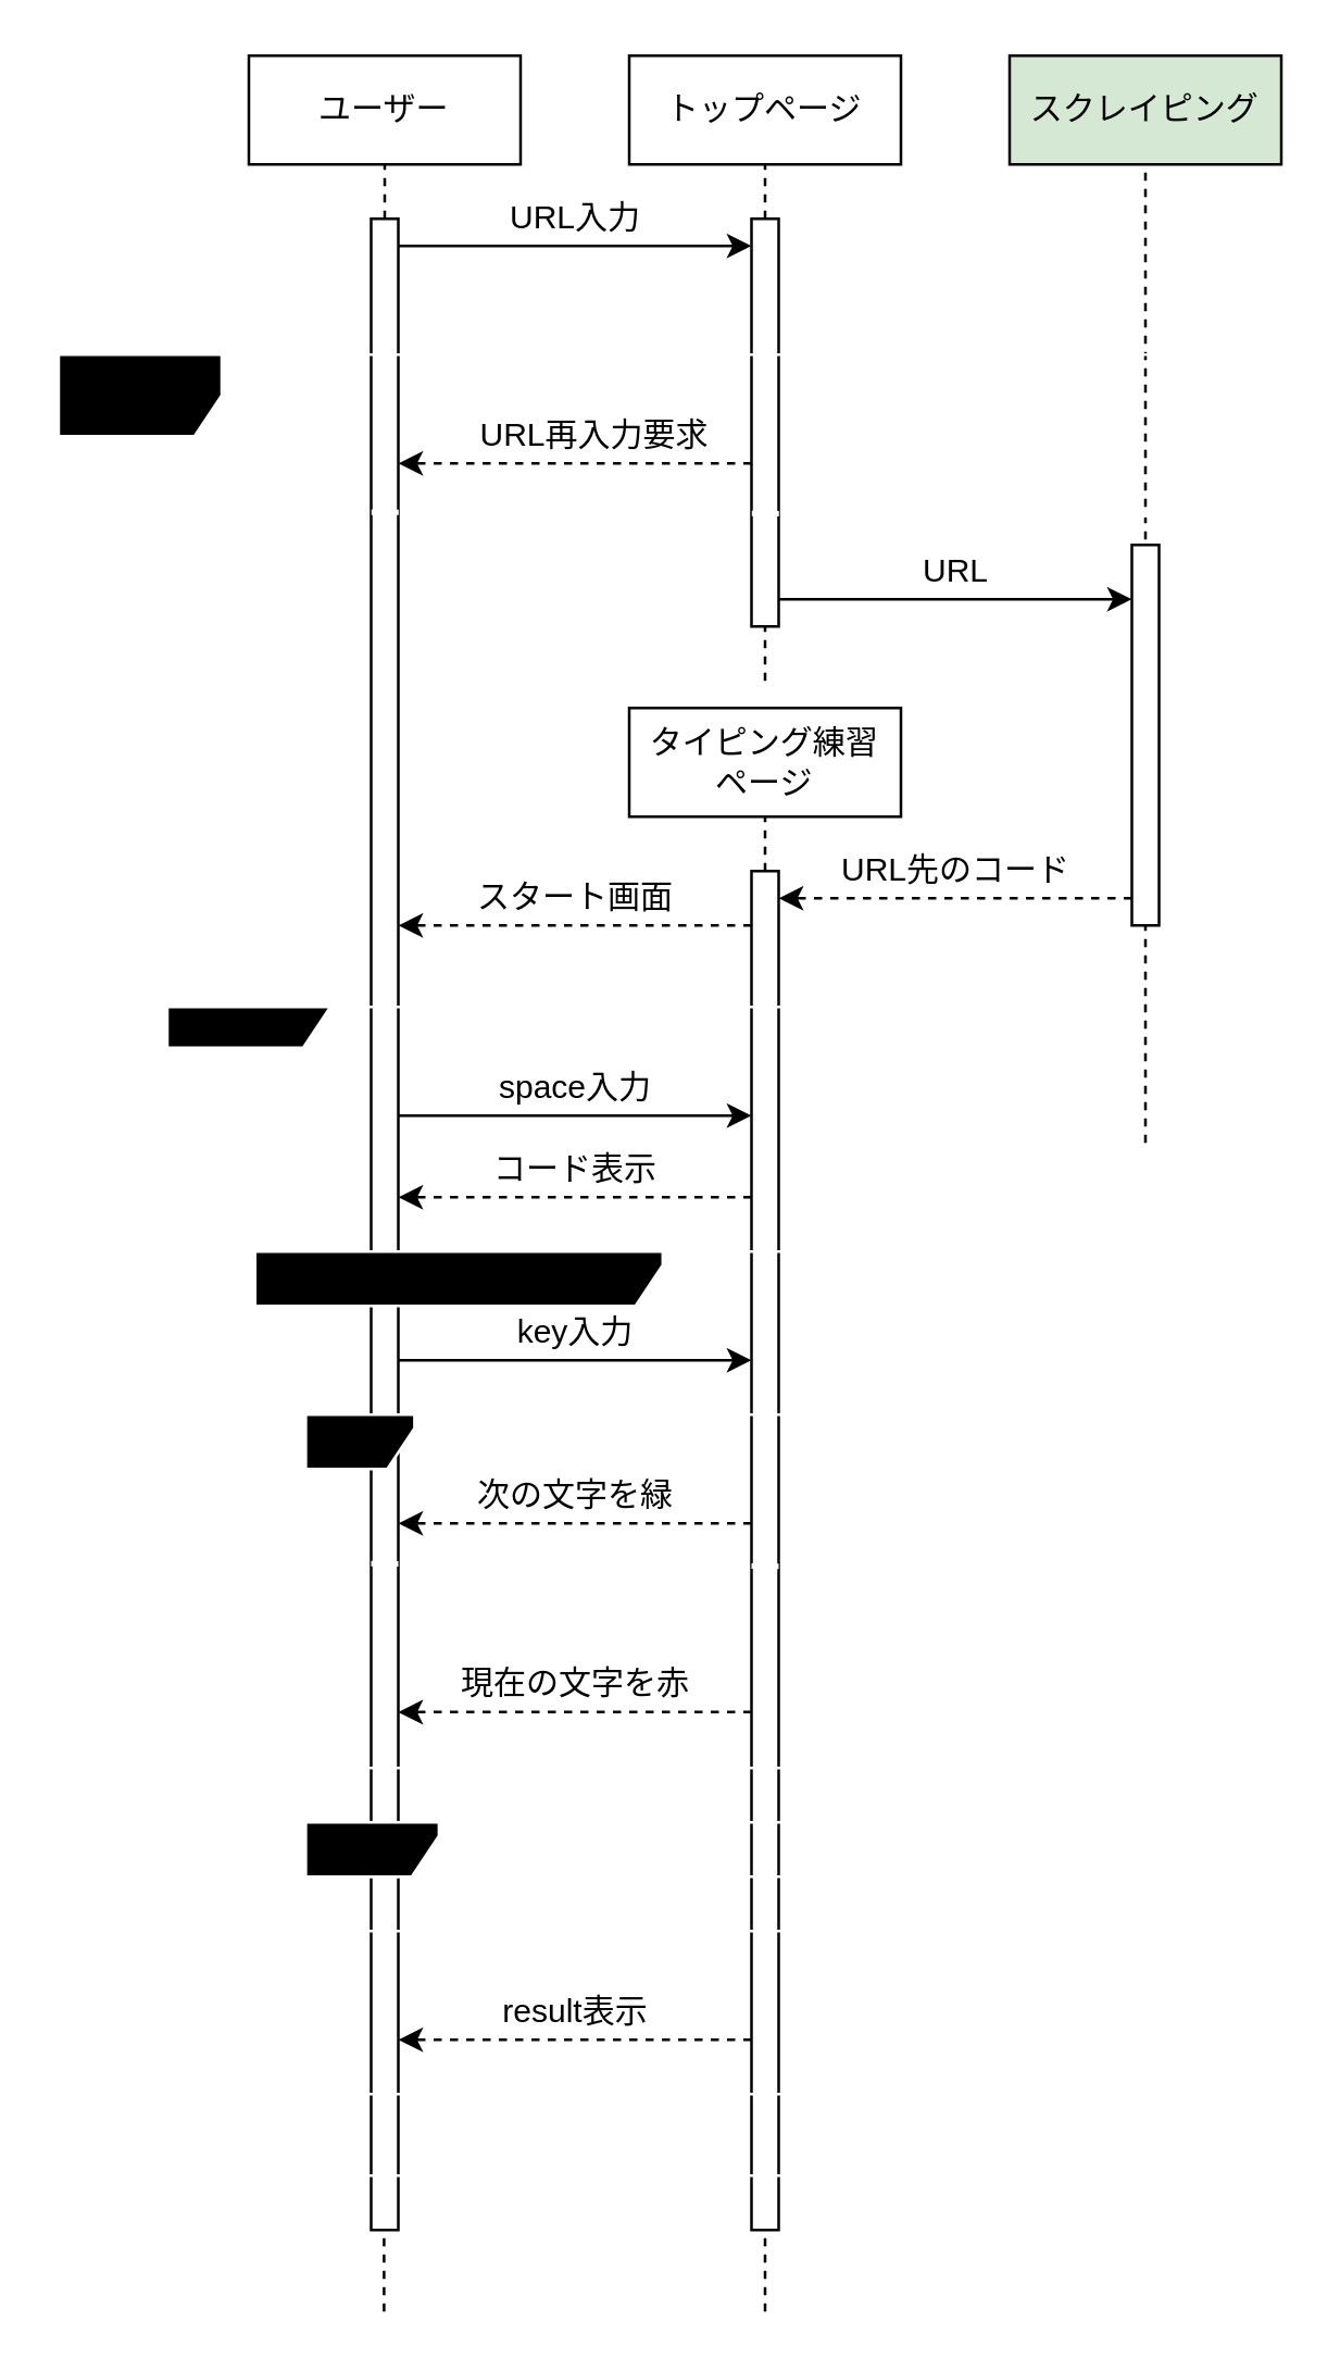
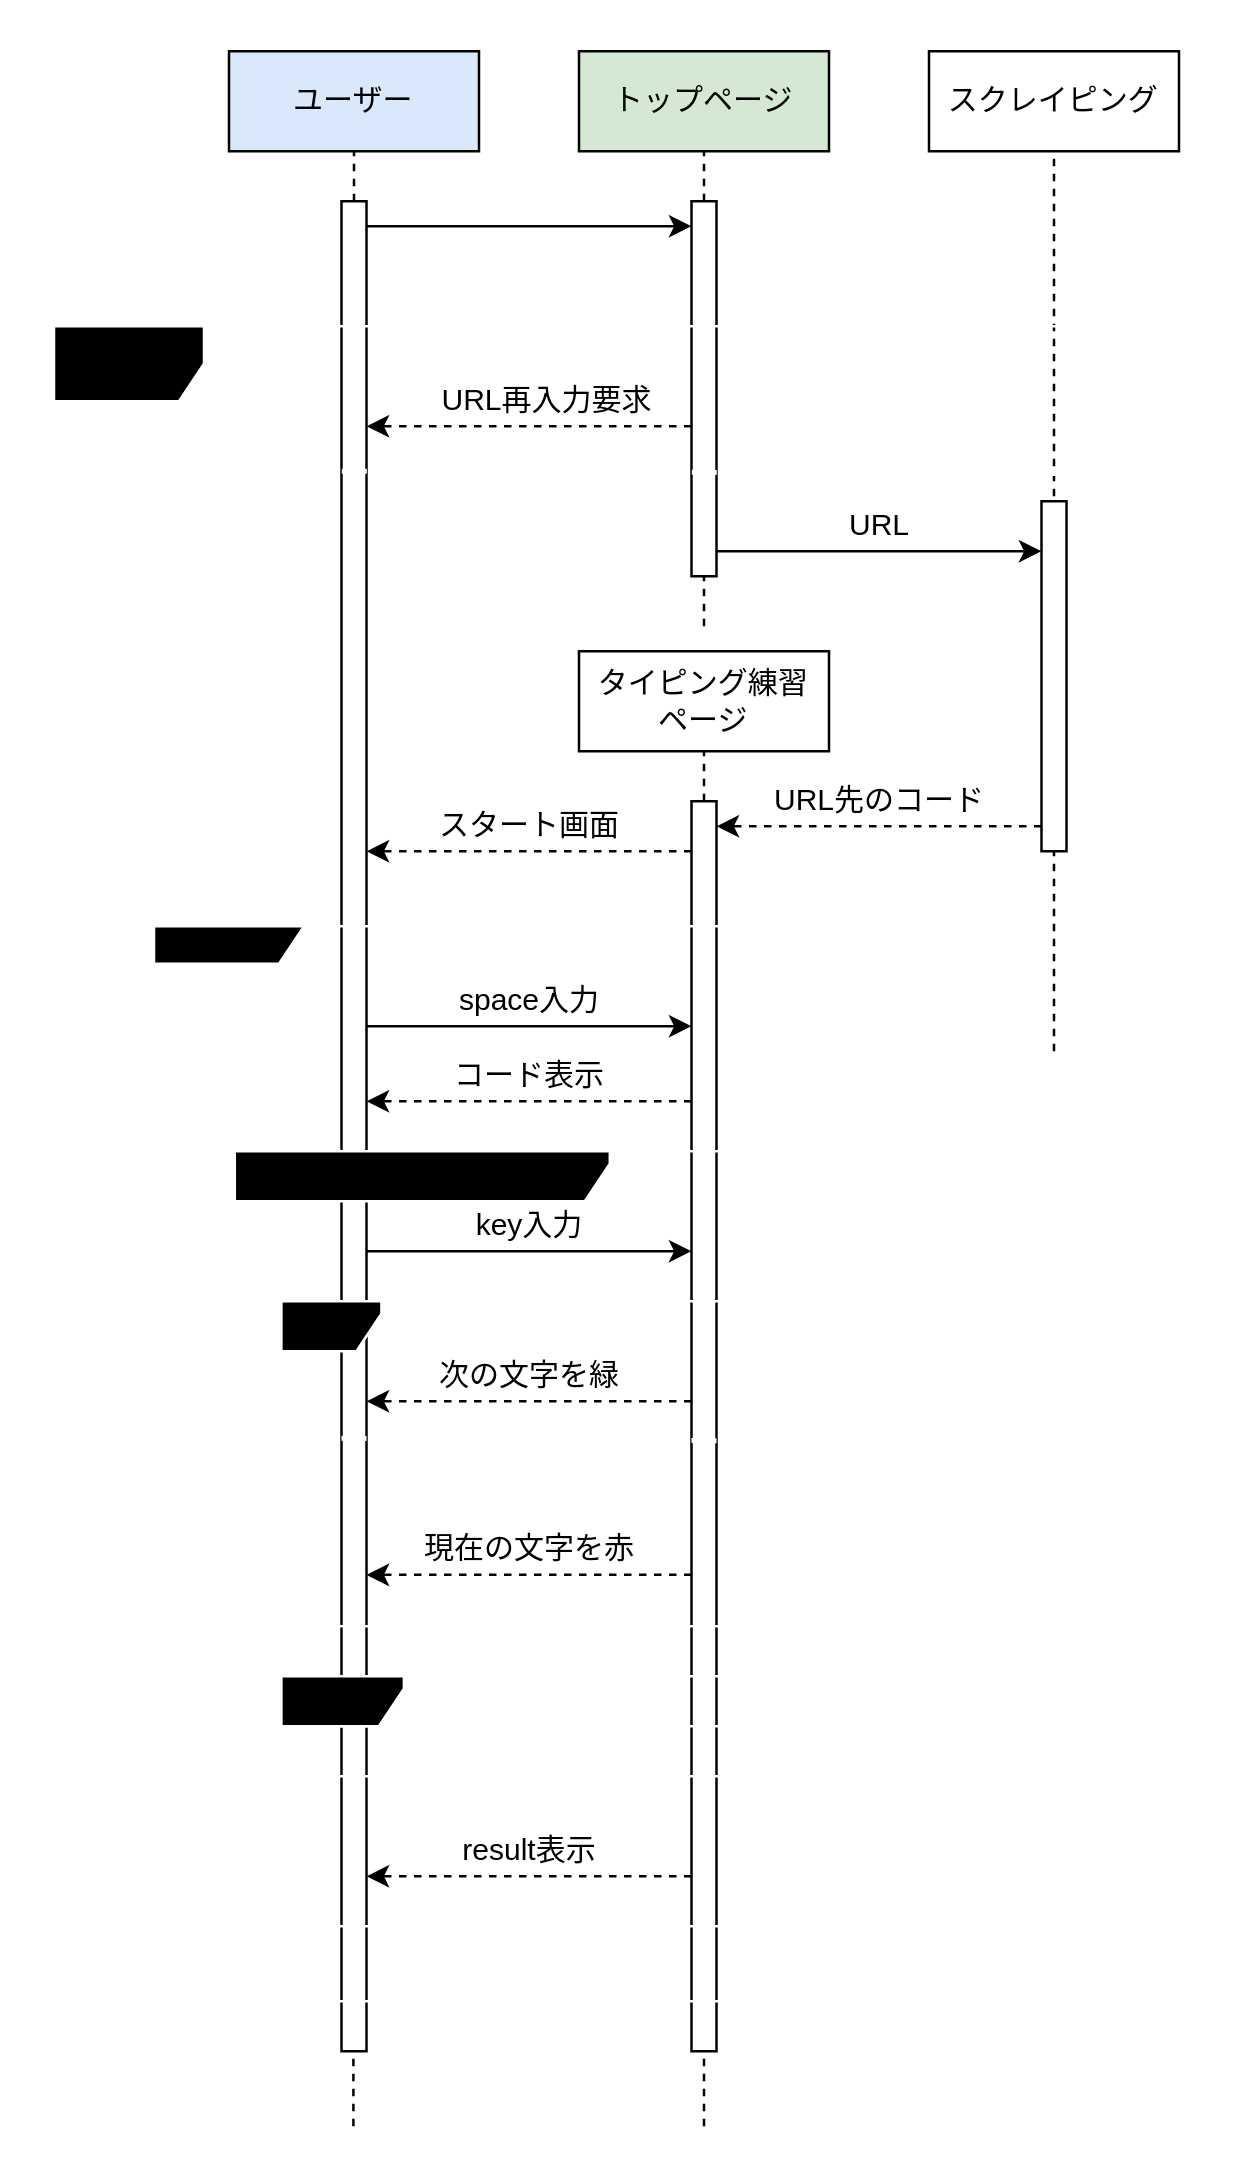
- <mxCell id="18" value="ユーザー" style="rounded=0;whiteSpace=wrap;html=1;" parent="1" vertex="1"><mxGeometry x="91" y="20" width="100" height="40" as="geometry" /></mxCell>
+ <mxCell id="18" value="ユーザー" style="rounded=0;whiteSpace=wrap;html=1;fillColor=#dae8fc;" parent="1" vertex="1"><mxGeometry x="91" y="20" width="100" height="40" as="geometry" /></mxCell>
- <mxCell id="5" value="トップページ" style="rounded=0;whiteSpace=wrap;html=1;" parent="1" vertex="1"><mxGeometry x="231" y="20" width="100" height="40" as="geometry" /></mxCell>
+ <mxCell id="5" value="トップページ" style="rounded=0;whiteSpace=wrap;html=1;fillColor=#d5e8d4;" parent="1" vertex="1"><mxGeometry x="231" y="20" width="100" height="40" as="geometry" /></mxCell>
- <mxCell id="15" value="スクレイピング" style="rounded=0;whiteSpace=wrap;html=1;fillColor=#d5e8d4;" parent="1" vertex="1"><mxGeometry x="371" y="20" width="100" height="40" as="geometry" /></mxCell>
+ <mxCell id="15" value="スクレイピング" style="rounded=0;whiteSpace=wrap;html=1;" parent="1" vertex="1"><mxGeometry x="371" y="20" width="100" height="40" as="geometry" /></mxCell>
- <mxCell id="17" value="URL入力" style="text;html=1;align=center;verticalAlign=middle;resizable=0;points=[];autosize=1;" parent="1" vertex="1"><mxGeometry x="181" y="70" width="60" height="20" as="geometry" /></mxCell>
